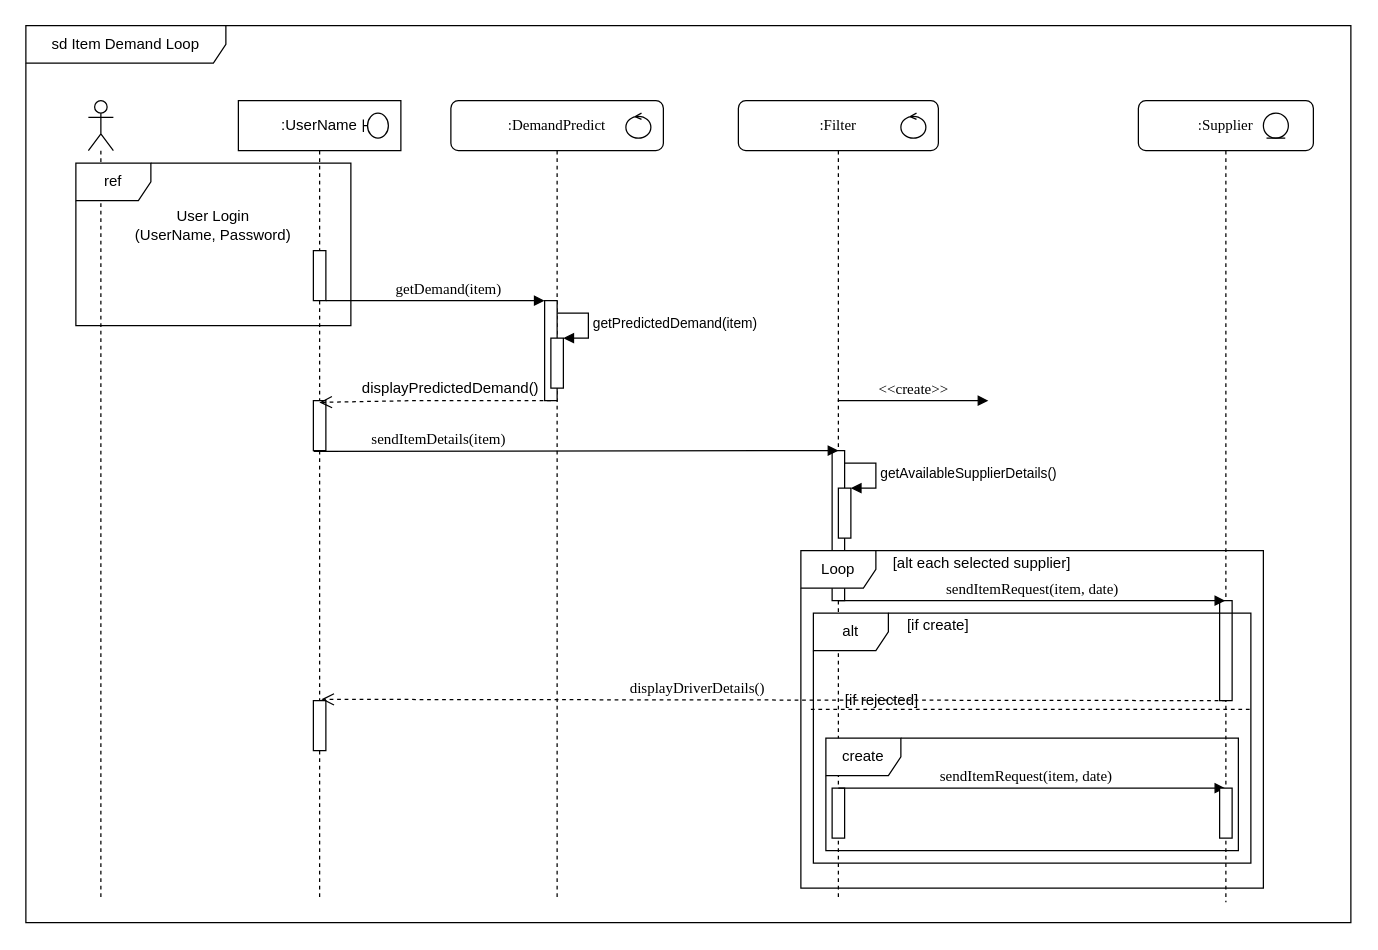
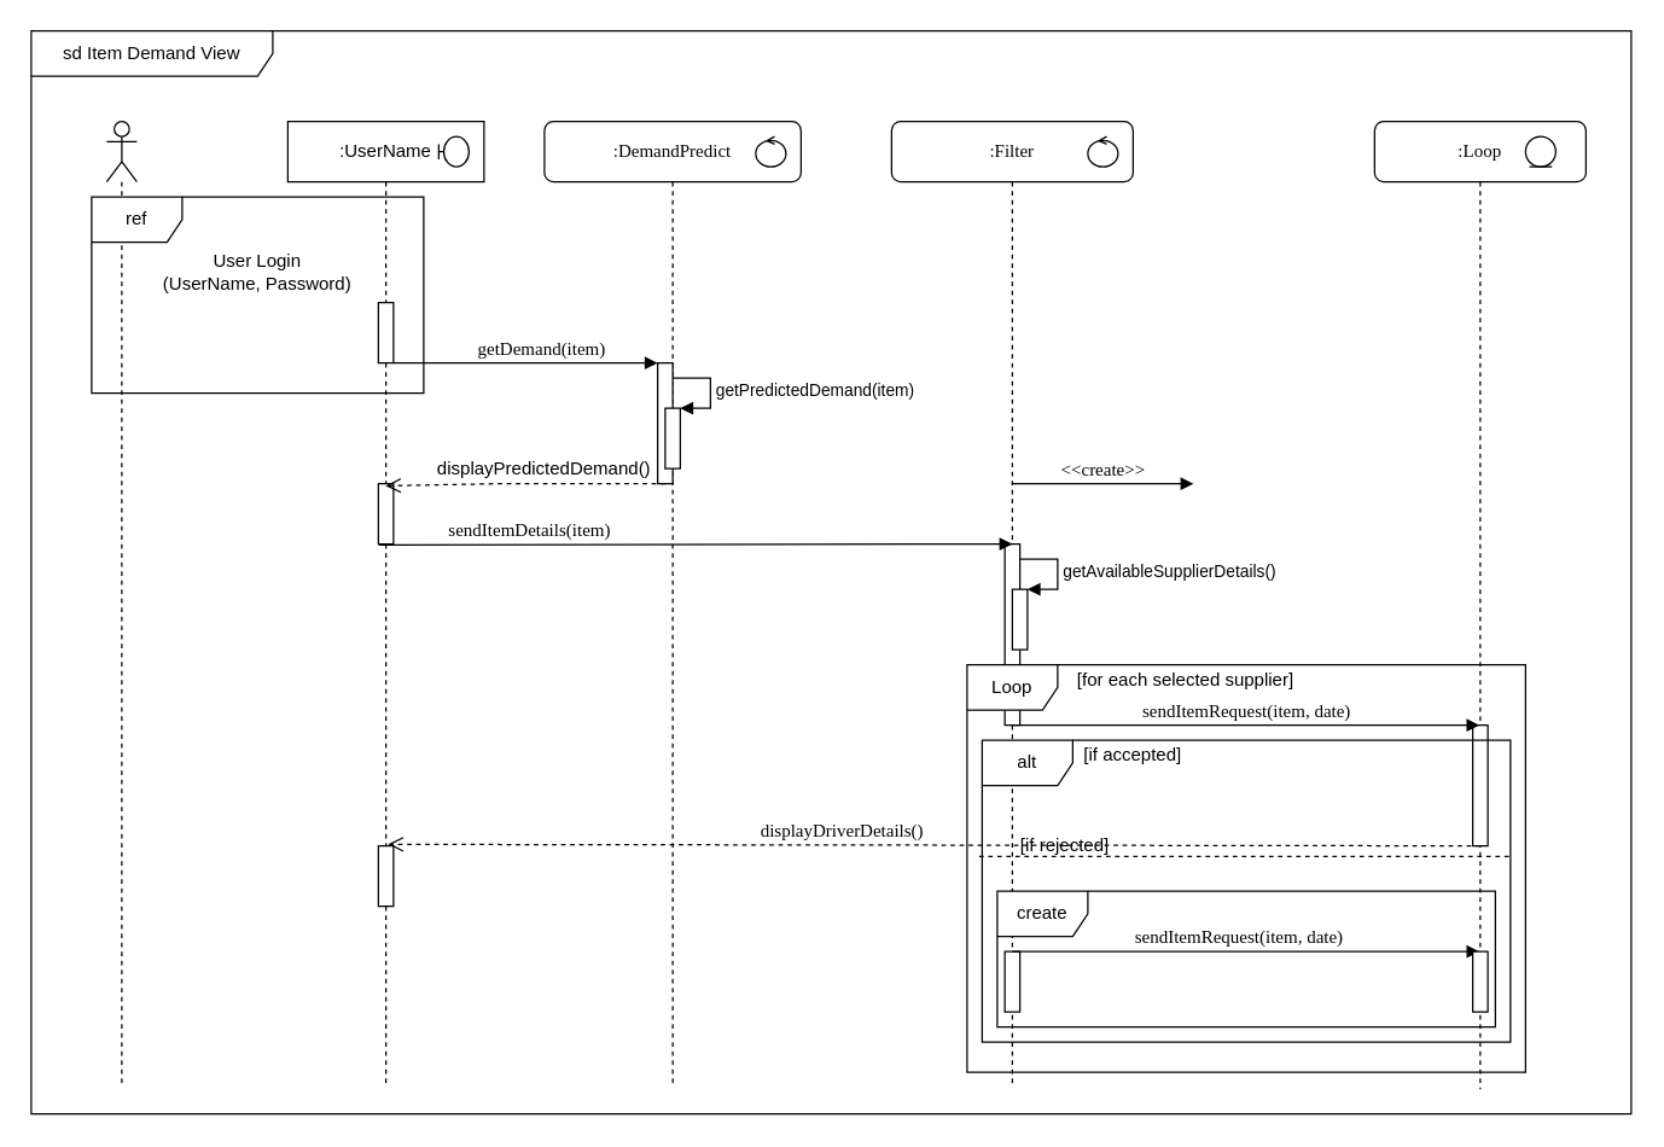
- <mxCell id="2" value="sd Item Demand Loop" style="shape=umlFrame;whiteSpace=wrap;html=1;width=160;height=30;" parent="1" vertex="1"><mxGeometry x="20" y="20" width="1060" height="717.5" as="geometry" /></mxCell>
+ <mxCell id="2" value="sd Item Demand View" style="shape=umlFrame;whiteSpace=wrap;html=1;width=160;height=30;" parent="1" vertex="1"><mxGeometry x="20" y="20" width="1060" height="717.5" as="geometry" /></mxCell>
- <mxCell id="17" value=":Supplier" style="shape=umlLifeline;perimeter=lifelinePerimeter;whiteSpace=wrap;html=1;container=1;collapsible=0;recursiveResize=0;outlineConnect=0;rounded=1;shadow=0;comic=0;labelBackgroundColor=none;strokeWidth=1;fontFamily=Verdana;fontSize=12;align=center;" parent="1" vertex="1"><mxGeometry x="910" y="80" width="140" height="641.25" as="geometry" /></mxCell>
+ <mxCell id="17" value=":Loop" style="shape=umlLifeline;perimeter=lifelinePerimeter;whiteSpace=wrap;html=1;container=1;collapsible=0;recursiveResize=0;outlineConnect=0;rounded=1;shadow=0;comic=0;labelBackgroundColor=none;strokeWidth=1;fontFamily=Verdana;fontSize=12;align=center;" parent="1" vertex="1"><mxGeometry x="910" y="80" width="140" height="641.25" as="geometry" /></mxCell>
- <mxCell id="33" value="[alt each selected supplier]" style="text;html=1;strokeColor=none;fillColor=none;align=center;verticalAlign=middle;whiteSpace=wrap;rounded=0;" vertex="1" parent="1"><mxGeometry x="710" y="440" width="150" height="20" as="geometry" /></mxCell>
+ <mxCell id="33" value="[for each selected supplier]" style="text;html=1;strokeColor=none;fillColor=none;align=center;verticalAlign=middle;whiteSpace=wrap;rounded=0;" vertex="1" parent="1"><mxGeometry x="710" y="440" width="150" height="20" as="geometry" /></mxCell>
- <mxCell id="34" value="[if create]" style="text;html=1;strokeColor=none;fillColor=none;align=center;verticalAlign=middle;whiteSpace=wrap;rounded=0;" vertex="1" parent="1"><mxGeometry x="710" y="490" width="80" height="20" as="geometry" /></mxCell>
+ <mxCell id="34" value="[if accepted]" style="text;html=1;strokeColor=none;fillColor=none;align=center;verticalAlign=middle;whiteSpace=wrap;rounded=0;" vertex="1" parent="1"><mxGeometry x="710" y="490" width="80" height="20" as="geometry" /></mxCell>
